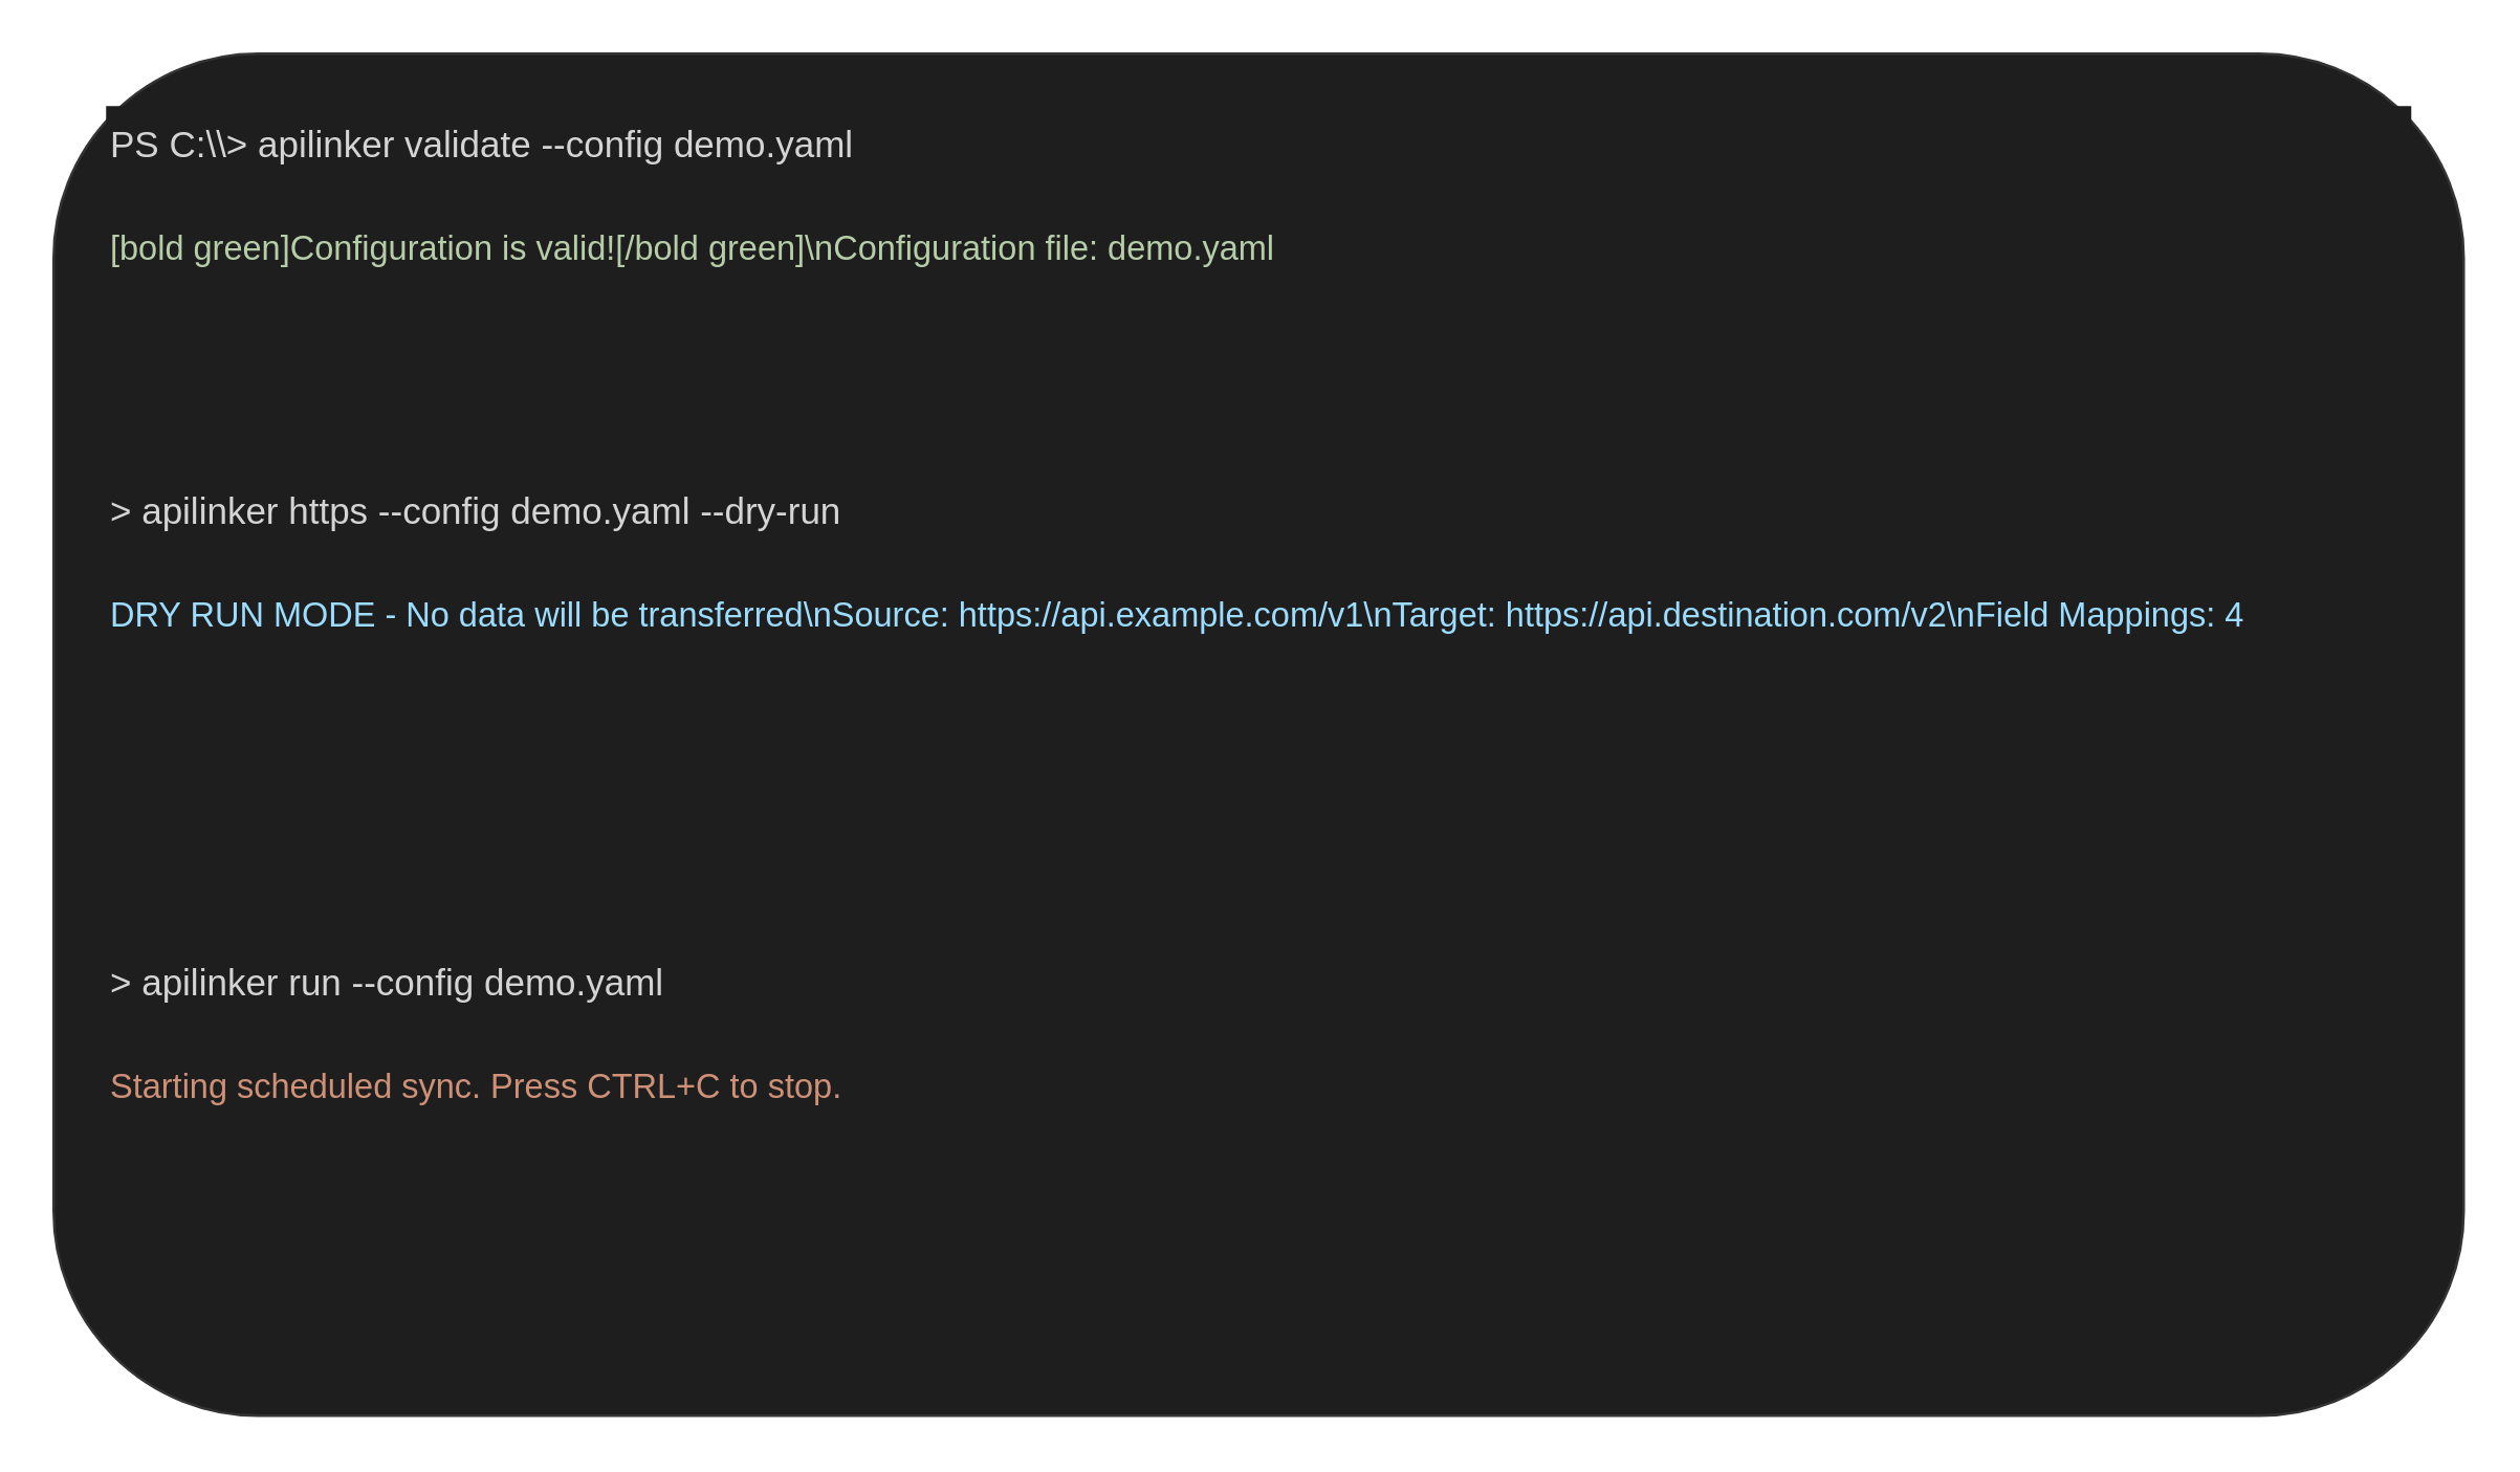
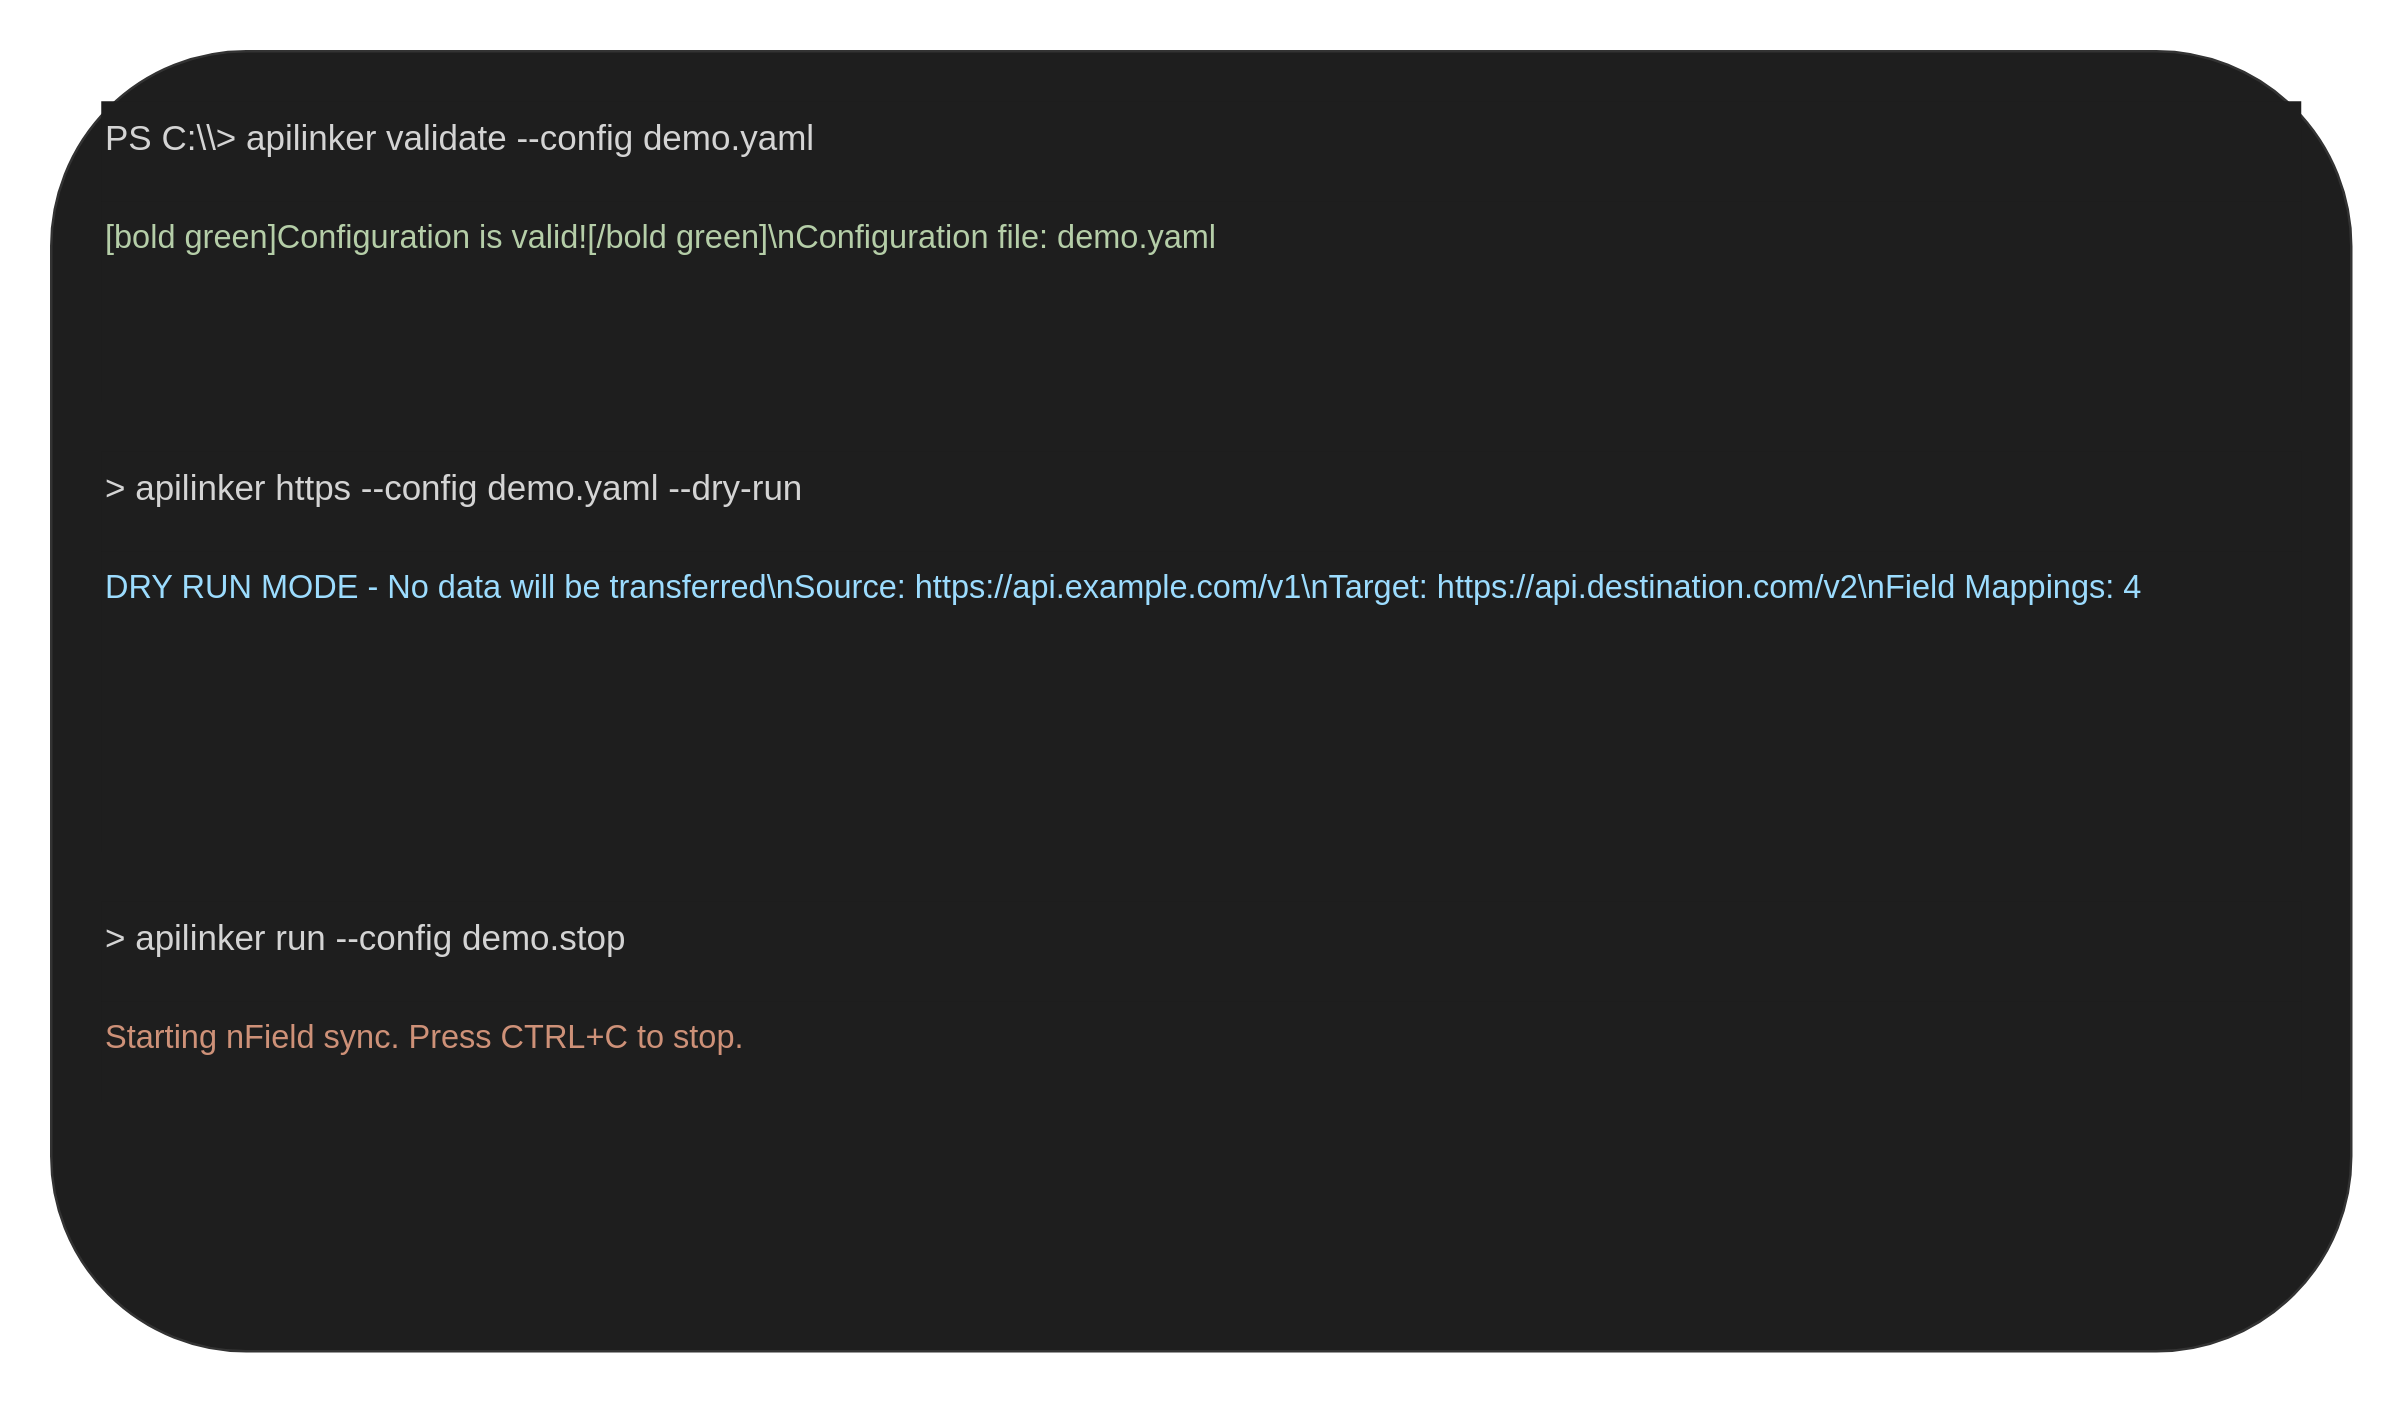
- <mxCell id="7" value="&gt; apilinker run --config demo.yaml" style="whiteSpace=wrap;html=1;fillColor=#1e1e1e;strokeColor=none;fontColor=#d4d4d4;fontSize=14;align=left;verticalAlign=top" vertex="1" parent="1"><mxGeometry x="40" y="360" width="880" height="40" as="geometry" /></mxCell>
+ <mxCell id="7" value="&gt; apilinker run --config demo.stop" style="whiteSpace=wrap;html=1;fillColor=#1e1e1e;strokeColor=none;fontColor=#d4d4d4;fontSize=14;align=left;verticalAlign=top" vertex="1" parent="1"><mxGeometry x="40" y="360" width="880" height="40" as="geometry" /></mxCell>
- <mxCell id="8" value="Starting scheduled sync. Press CTRL+C to stop." style="whiteSpace=wrap;html=1;fillColor=#1e1e1e;strokeColor=none;fontColor=#ce9178;fontSize=13;align=left;verticalAlign=top" vertex="1" parent="1"><mxGeometry x="40" y="400" width="880" height="40" as="geometry" /></mxCell>
+ <mxCell id="8" value="Starting nField sync. Press CTRL+C to stop." style="whiteSpace=wrap;html=1;fillColor=#1e1e1e;strokeColor=none;fontColor=#ce9178;fontSize=13;align=left;verticalAlign=top" vertex="1" parent="1"><mxGeometry x="40" y="400" width="880" height="40" as="geometry" /></mxCell>
